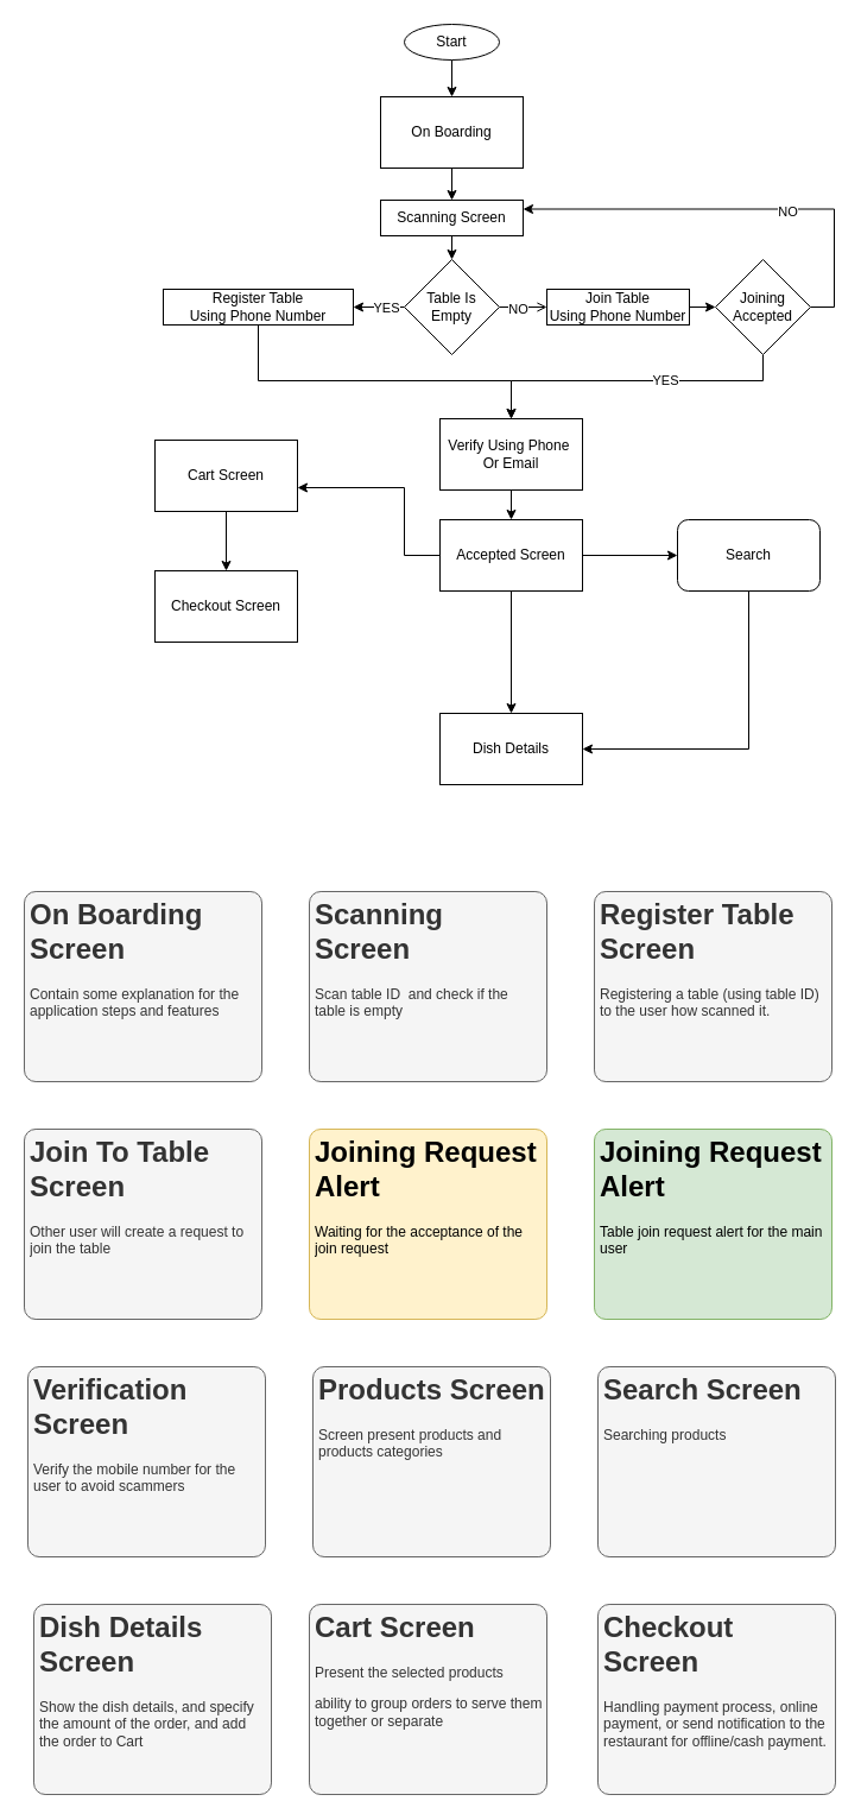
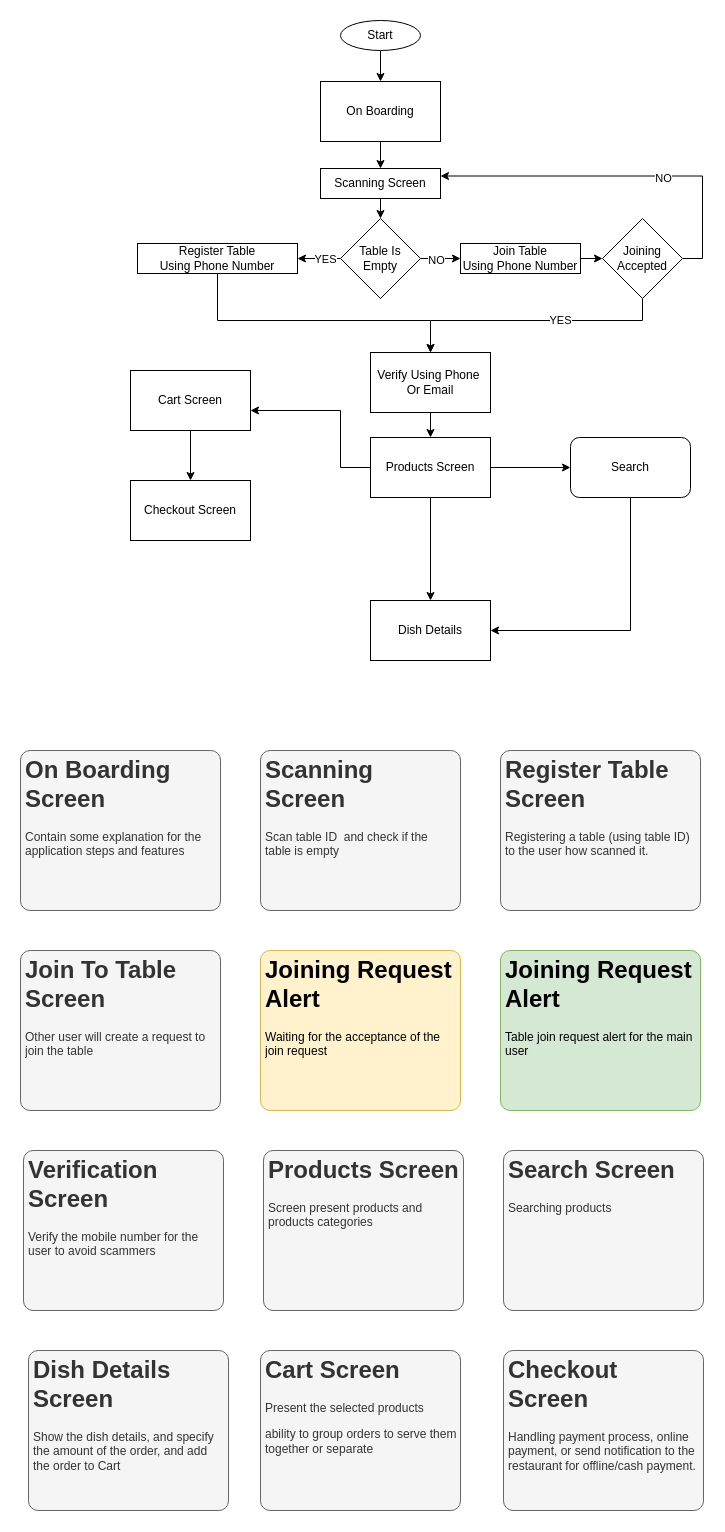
- <mxCell id="8" style="edgeStyle=orthogonalEdgeStyle;rounded=0;orthogonalLoop=1;jettySize=auto;html=1;exitX=1;exitY=0.5;exitDx=0;exitDy=0;entryX=0;entryY=0.5;entryDx=0;entryDy=0;endArrow=open;" parent="1" source="12" target="14" edge="1"><mxGeometry relative="1" as="geometry" /></mxCell>
+ <mxCell id="8" style="edgeStyle=orthogonalEdgeStyle;rounded=0;orthogonalLoop=1;jettySize=auto;html=1;exitX=1;exitY=0.5;exitDx=0;exitDy=0;entryX=0;entryY=0.5;entryDx=0;entryDy=0;" parent="1" source="12" target="14" edge="1"><mxGeometry relative="1" as="geometry" /></mxCell>
- <mxCell id="27" value="Accepted Screen" style="whiteSpace=wrap;html=1;rounded=0;" parent="1" vertex="1"><mxGeometry x="370" y="437" width="120" height="60" as="geometry" /></mxCell>
+ <mxCell id="27" value="Products Screen" style="whiteSpace=wrap;html=1;rounded=0;" parent="1" vertex="1"><mxGeometry x="370" y="437" width="120" height="60" as="geometry" /></mxCell>
